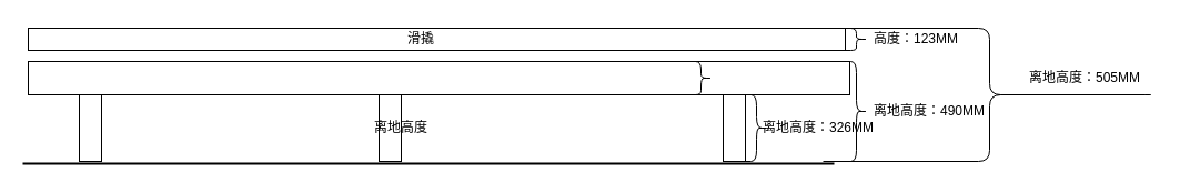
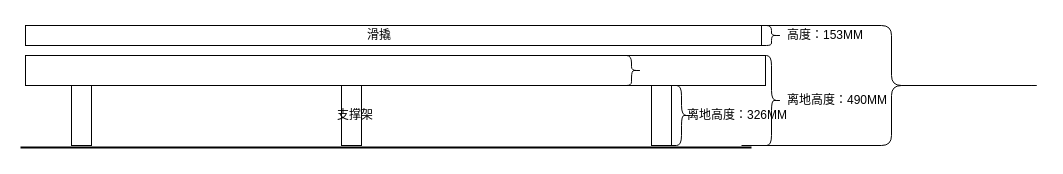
- <mxCell id="16" value="高度：123MM" style="text;strokeColor=none;fillColor=none;align=left;verticalAlign=middle;spacingLeft=4;spacingRight=4;overflow=hidden;points=[[0,0.5],[1,0.5]];portConstraint=eastwest;rotatable=0;whiteSpace=wrap;html=1;" vertex="1" parent="1"><mxGeometry x="781" y="20" width="100" height="30" as="geometry" /></mxCell>
+ <mxCell id="16" value="高度：153MM" style="text;strokeColor=none;fillColor=none;align=left;verticalAlign=middle;spacingLeft=4;spacingRight=4;overflow=hidden;points=[[0,0.5],[1,0.5]];portConstraint=eastwest;rotatable=0;whiteSpace=wrap;html=1;" vertex="1" parent="1"><mxGeometry x="781" y="20" width="100" height="30" as="geometry" /></mxCell>
- <mxCell id="11" value="离地高度：505MM" style="text;strokeColor=none;fillColor=none;align=left;verticalAlign=middle;spacingLeft=4;spacingRight=4;overflow=hidden;points=[[0,0.5],[1,0.5]];portConstraint=eastwest;rotatable=0;whiteSpace=wrap;html=1;" vertex="1" parent="1"><mxGeometry x="921" y="55" width="120" height="30" as="geometry" /></mxCell>
- <mxCell id="18" value="离地高度" style="text;strokeColor=none;fillColor=none;align=left;verticalAlign=middle;spacingLeft=4;spacingRight=4;overflow=hidden;points=[[0,0.5],[1,0.5]];portConstraint=eastwest;rotatable=0;whiteSpace=wrap;html=1;" vertex="1" parent="1"><mxGeometry x="331" y="100" width="100" height="30" as="geometry" /></mxCell>
+ <mxCell id="18" value="支撑架" style="text;strokeColor=none;fillColor=none;align=left;verticalAlign=middle;spacingLeft=4;spacingRight=4;overflow=hidden;points=[[0,0.5],[1,0.5]];portConstraint=eastwest;rotatable=0;whiteSpace=wrap;html=1;" vertex="1" parent="1"><mxGeometry x="331" y="100" width="100" height="30" as="geometry" /></mxCell>
